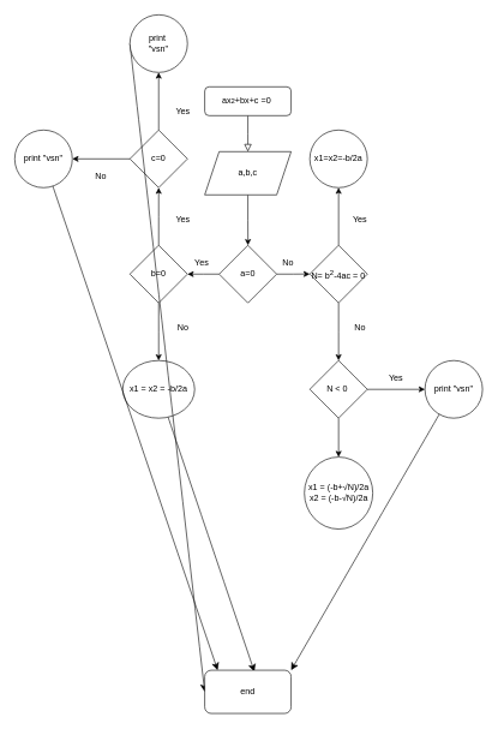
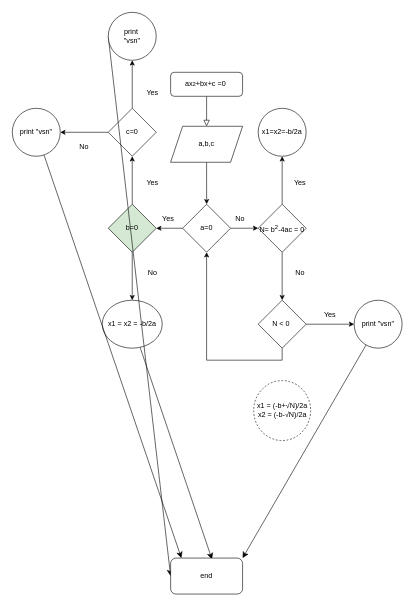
- <mxCell id="13" value="b=0" style="rhombus;whiteSpace=wrap;html=1;" parent="1" vertex="1"><mxGeometry x="180" y="340" width="80" height="80" as="geometry" /></mxCell>
+ <mxCell id="13" value="b=0" style="rhombus;whiteSpace=wrap;html=1;fillColor=#d5e8d4;" parent="1" vertex="1"><mxGeometry x="180" y="340" width="80" height="80" as="geometry" /></mxCell>
- <mxCell id="35" style="edgeStyle=orthogonalEdgeStyle;rounded=0;orthogonalLoop=1;jettySize=auto;html=1;exitX=0.5;exitY=1;exitDx=0;exitDy=0;entryX=0.5;entryY=0;entryDx=0;entryDy=0;" parent="1" source="36" target="19" edge="1"><mxGeometry relative="1" as="geometry" /></mxCell>
+ <mxCell id="35" style="edgeStyle=orthogonalEdgeStyle;rounded=0;orthogonalLoop=1;jettySize=auto;html=1;exitX=0.5;exitY=1;exitDx=0;exitDy=0;" parent="1" source="36" target="8" edge="1"><mxGeometry relative="1" as="geometry" /></mxCell>
- <mxCell id="19" value="&lt;div&gt;x1 = (-b+√N)/2a&lt;/div&gt;&lt;div&gt;x2 = (-b-√N)/2a&lt;/div&gt;" style="ellipse;whiteSpace=wrap;html=1;" parent="1" vertex="1"><mxGeometry x="422.5" y="634" width="95" height="100" as="geometry" /></mxCell>
+ <mxCell id="19" value="&lt;div&gt;x1 = (-b+√N)/2a&lt;/div&gt;&lt;div&gt;x2 = (-b-√N)/2a&lt;/div&gt;" style="ellipse;whiteSpace=wrap;html=1;dashed=1;" parent="1" vertex="1"><mxGeometry x="422.5" y="634" width="95" height="100" as="geometry" /></mxCell>
